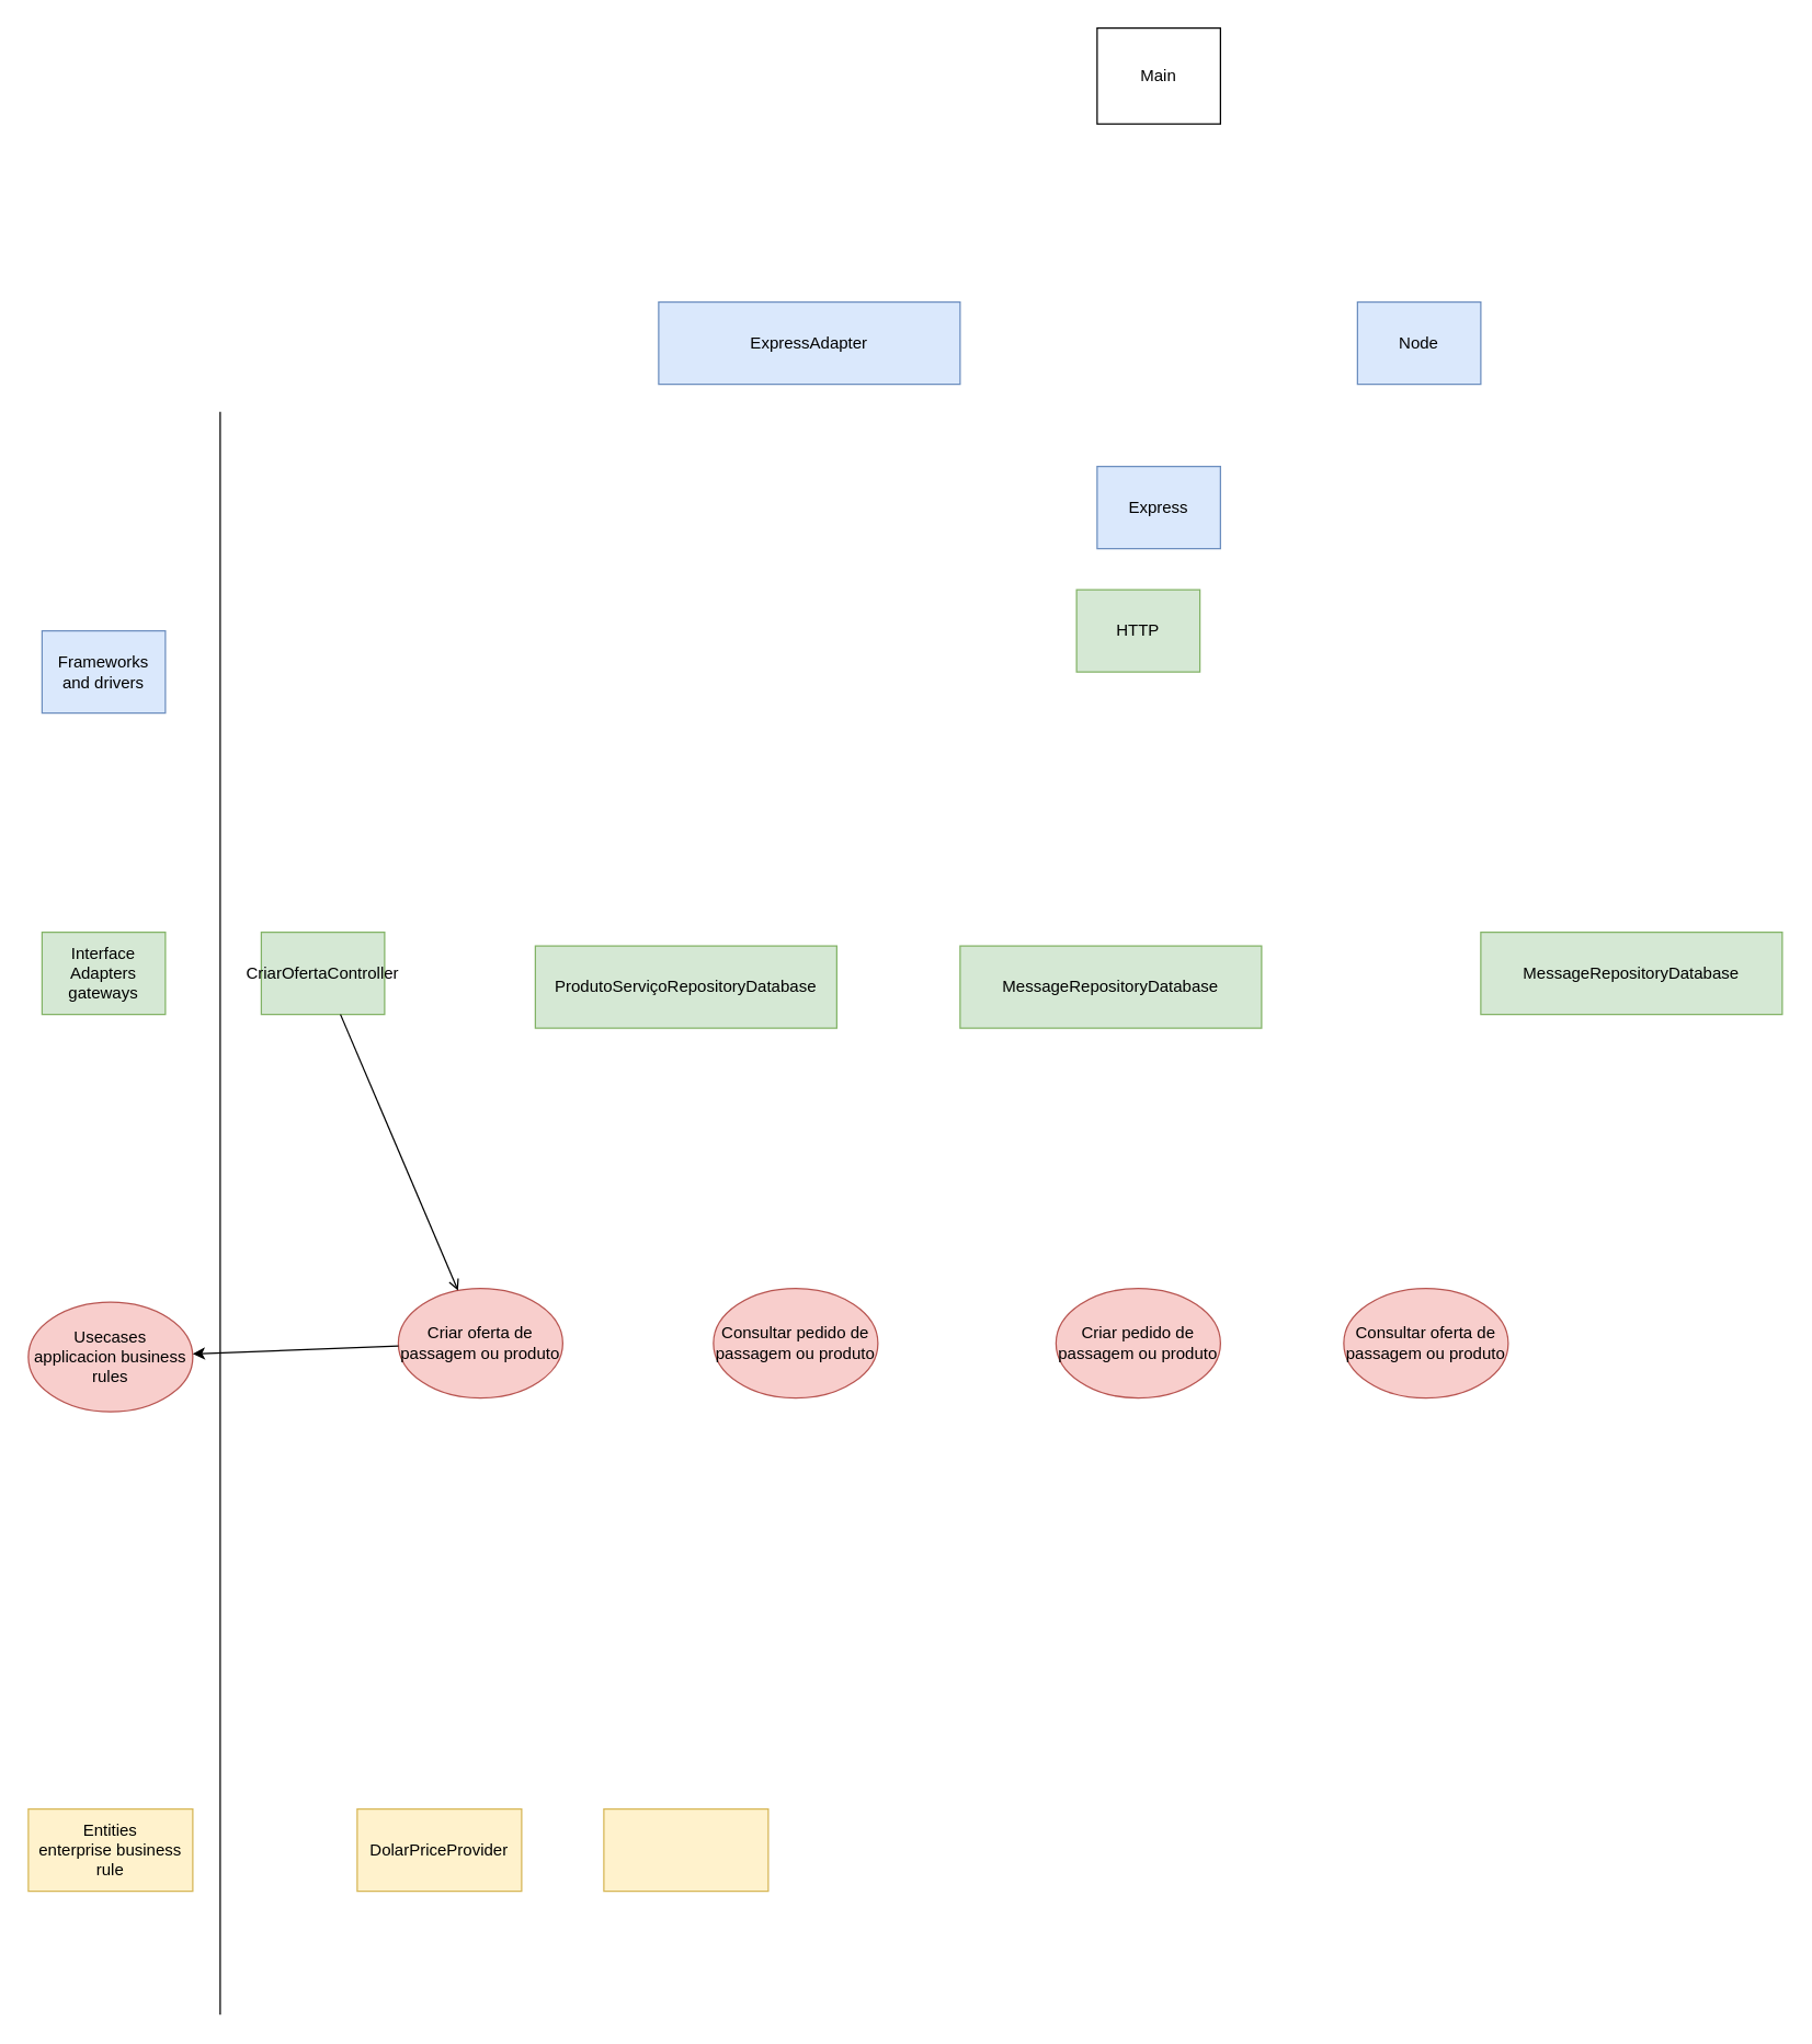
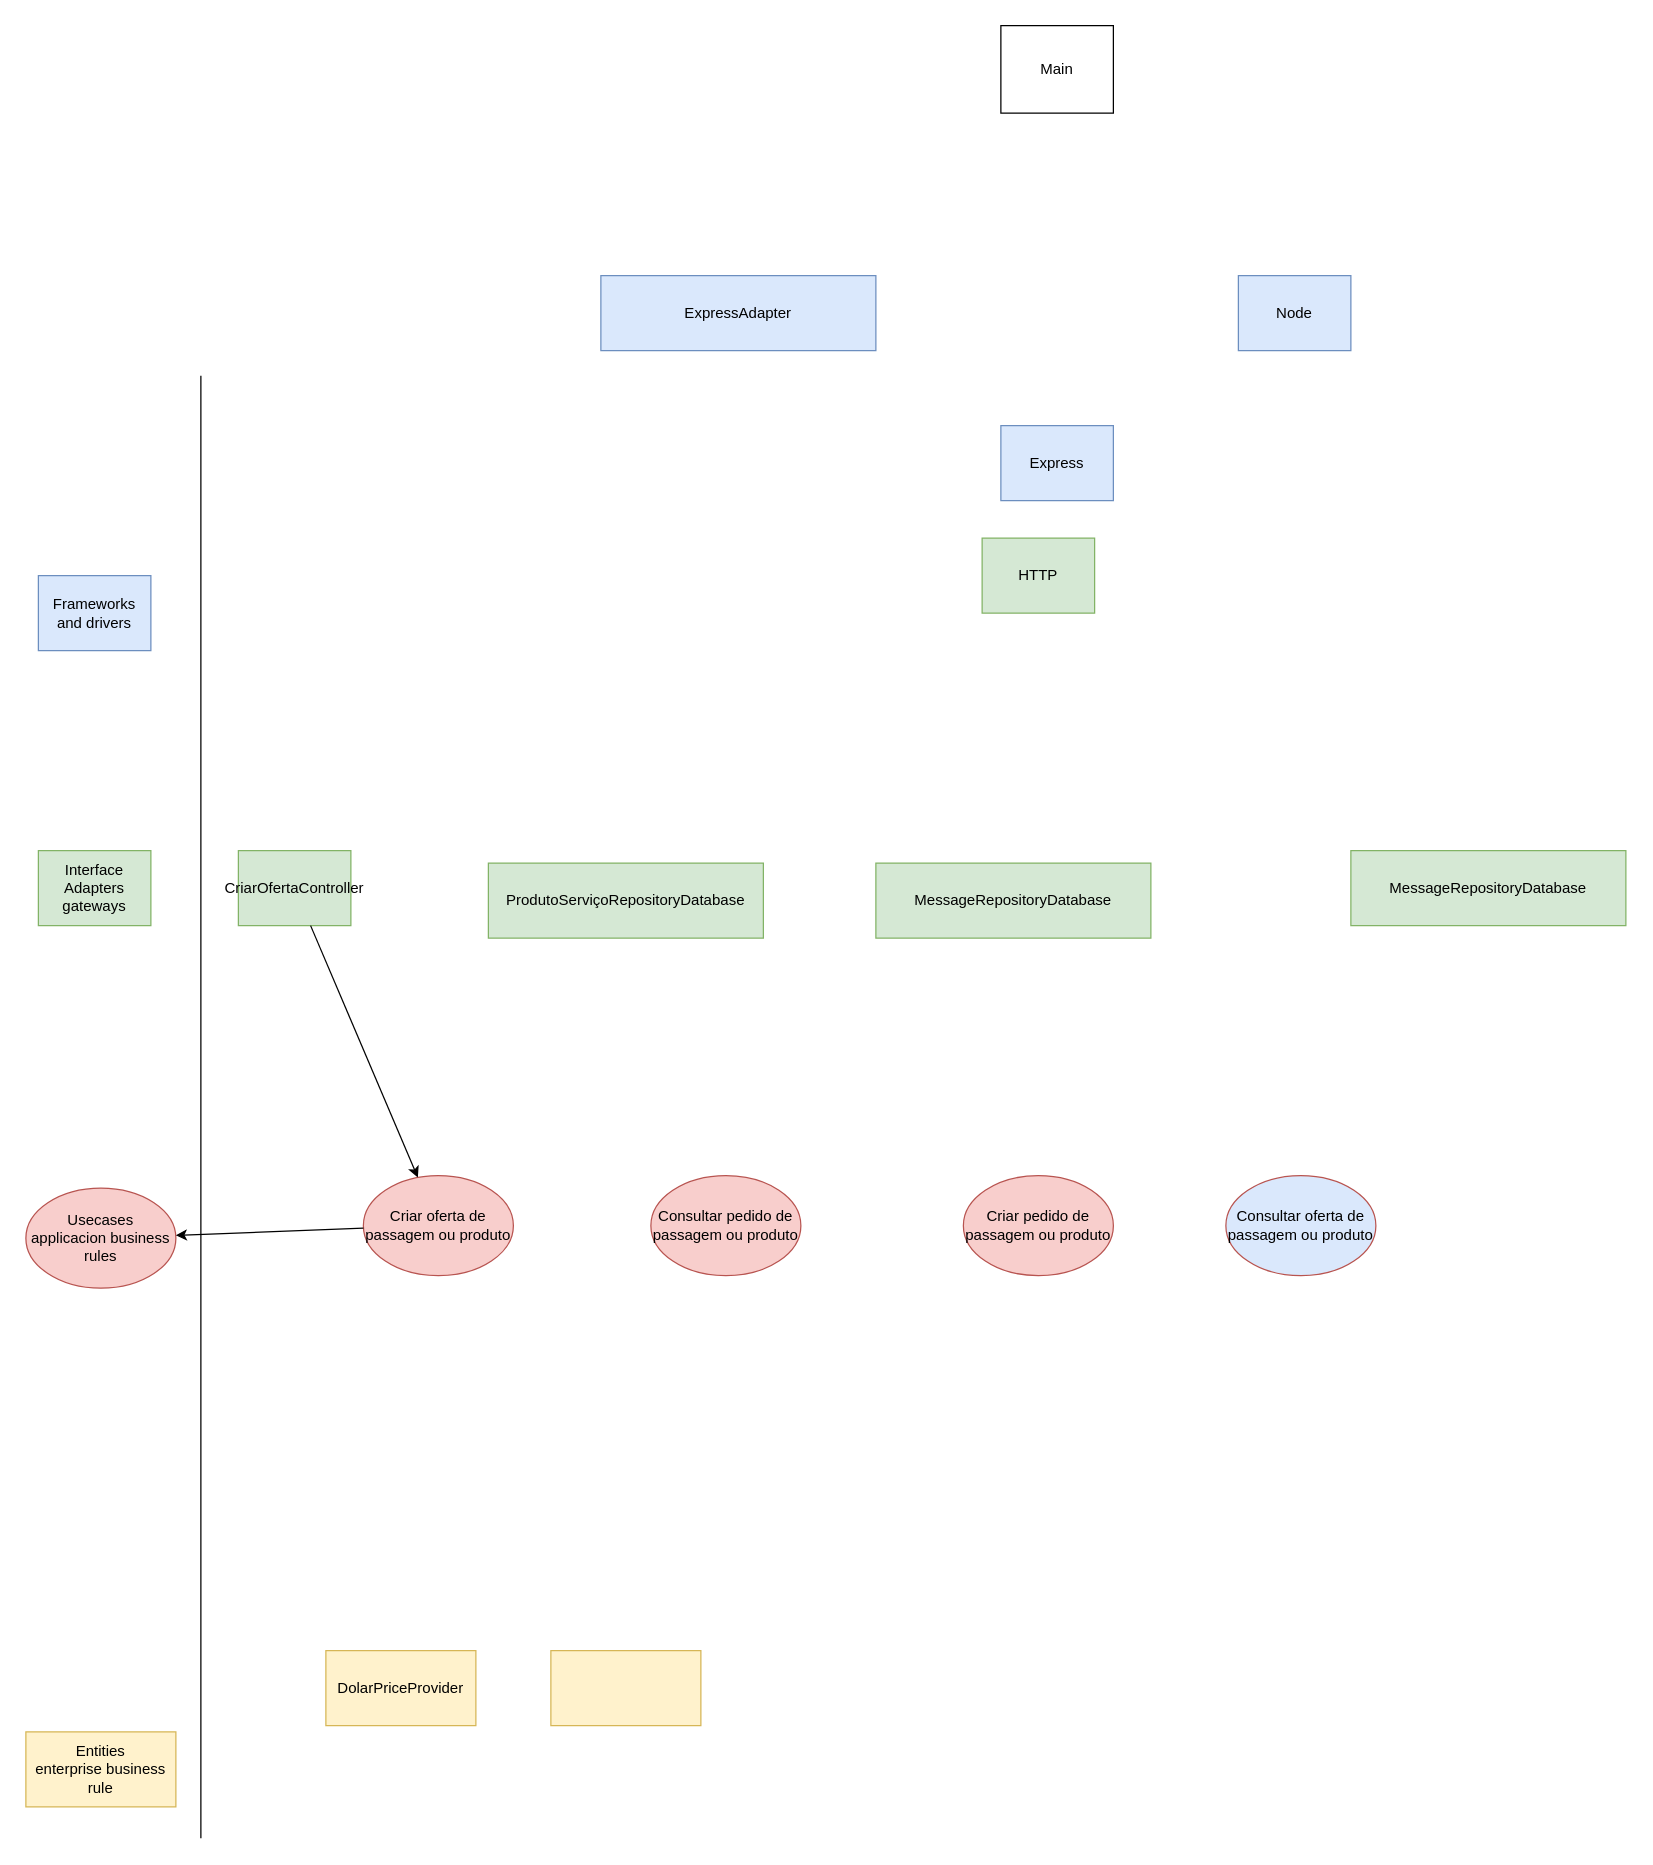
- <mxCell id="22" value="" style="endArrow=open;html=1;rounded=0;" edge="1" parent="1" source="21" target="2"><mxGeometry width="50" height="50" relative="1" as="geometry"><mxPoint x="374" y="951" as="sourcePoint" /><mxPoint x="449" y="750" as="targetPoint" /></mxGeometry></mxCell>
+ <mxCell id="22" value="" style="endArrow=classic;html=1;rounded=0;" edge="1" parent="1" source="21" target="2"><mxGeometry width="50" height="50" relative="1" as="geometry"><mxPoint x="374" y="951" as="sourcePoint" /><mxPoint x="449" y="750" as="targetPoint" /></mxGeometry></mxCell>
- <mxCell id="7" value="Consultar oferta de passagem ou produto" style="ellipse;whiteSpace=wrap;html=1;fillColor=#f8cecc;strokeColor=#b85450;" vertex="1" parent="1"><mxGeometry x="980" y="940" width="120" height="80" as="geometry" /></mxCell>
+ <mxCell id="7" value="Consultar oferta de passagem ou produto" style="ellipse;whiteSpace=wrap;html=1;fillColor=#dae8fc;strokeColor=#b85450;" vertex="1" parent="1"><mxGeometry x="980" y="940" width="120" height="80" as="geometry" /></mxCell>
- <mxCell id="11" value="&lt;div&gt;Entities&lt;/div&gt;&lt;div&gt;enterprise business rule&lt;br&gt;&lt;/div&gt;" style="rounded=0;whiteSpace=wrap;html=1;fillColor=#fff2cc;strokeColor=#d6b656;" vertex="1" parent="1"><mxGeometry y="1320" width="120" height="60" as="geometry" x="20" /></mxCell>
+ <mxCell id="11" value="&lt;div&gt;Entities&lt;/div&gt;&lt;div&gt;enterprise business rule&lt;br&gt;&lt;/div&gt;" style="rounded=0;whiteSpace=wrap;html=1;fillColor=#fff2cc;strokeColor=#d6b656;" vertex="1" parent="1"><mxGeometry x="20" y="1385" width="120" height="60" as="geometry" /></mxCell>
